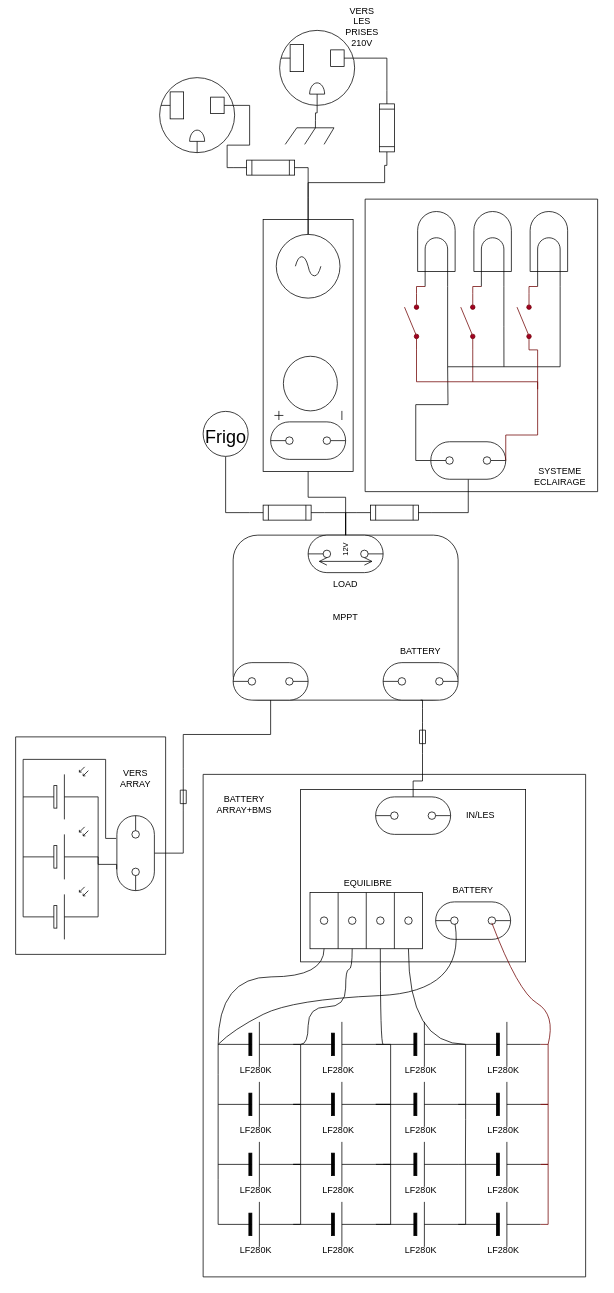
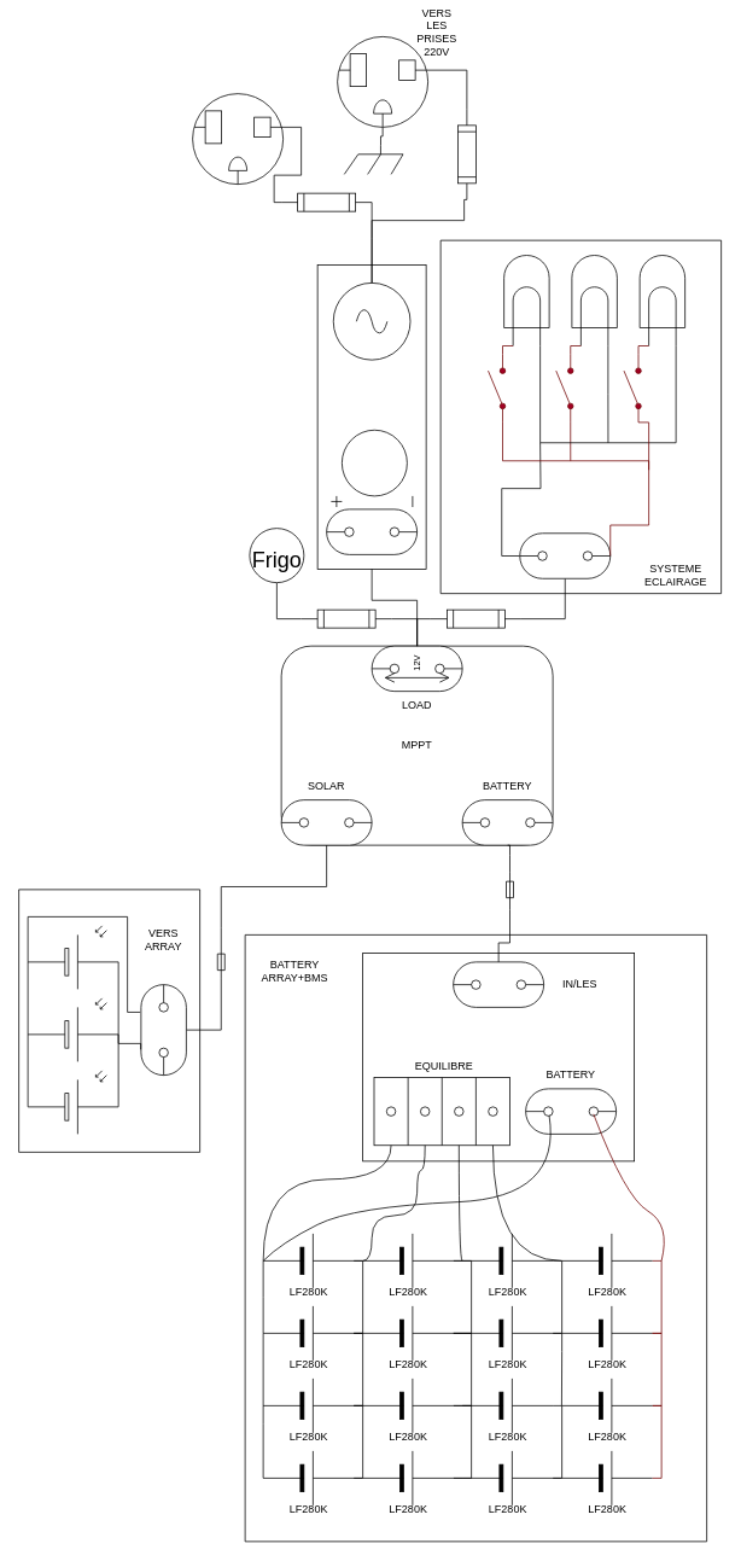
- <mxCell id="100" value="VERS LES PRISES 210V" style="text;html=1;strokeColor=none;fillColor=none;align=center;verticalAlign=middle;whiteSpace=wrap;rounded=0;" vertex="1" parent="1"><mxGeometry x="452" y="20" width="60" height="30" as="geometry" /></mxCell>
+ <mxCell id="100" value="VERS LES PRISES 220V" style="text;html=1;strokeColor=none;fillColor=none;align=center;verticalAlign=middle;whiteSpace=wrap;rounded=0;" vertex="1" parent="1"><mxGeometry x="452" y="20" width="60" height="30" as="geometry" /></mxCell>
- <mxCell id="107" value="&lt;font style=&quot;font-size: 24px;&quot;&gt;Frigo&lt;/font&gt;" style="verticalLabelPosition=middle;shadow=0;dashed=0;align=center;html=1;verticalAlign=middle;strokeWidth=1;shape=ellipse;aspect=fixed;fontSize=35;" vertex="1" parent="1"><mxGeometry x="270" y="548" width="60" height="60" as="geometry" /></mxCell>
+ <mxCell id="107" value="&lt;font style=&quot;font-size: 24px;&quot;&gt;Frigo&lt;/font&gt;" style="verticalLabelPosition=middle;shadow=0;dashed=0;align=center;html=1;verticalAlign=middle;strokeWidth=1;shape=ellipse;aspect=fixed;fontSize=35;" vertex="1" parent="1"><mxGeometry x="275" y="583" width="60" height="60" as="geometry" /></mxCell>
+ <mxCell id="11" value="SOLAR" style="text;html=1;strokeColor=none;fillColor=none;align=center;verticalAlign=middle;whiteSpace=wrap;rounded=0;" vertex="1" parent="4"><mxGeometry x="20" y="140" width="60" height="30" as="geometry" /></mxCell>
